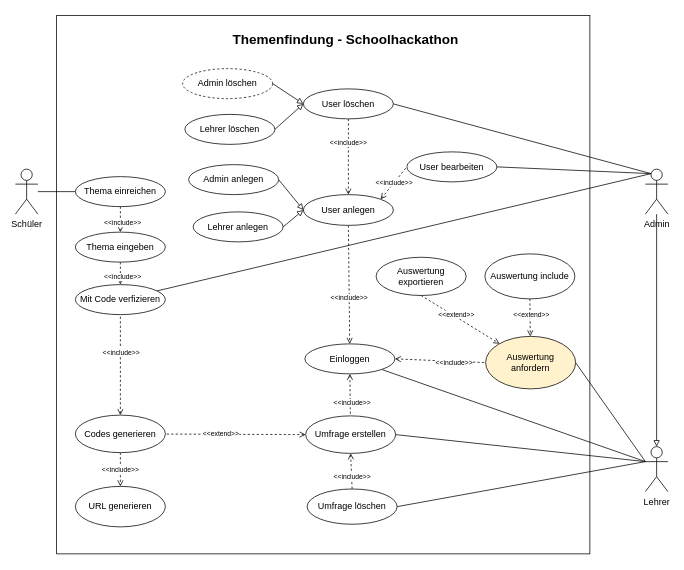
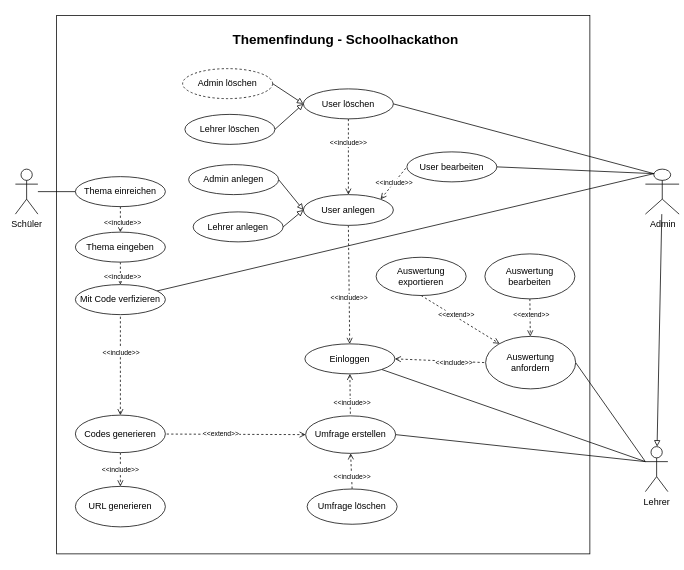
- <mxCell id="21" value="Admin" style="shape=umlActor;verticalLabelPosition=bottom;verticalAlign=top;html=1;outlineConnect=0;" parent="1" vertex="1"><mxGeometry x="860" y="225" width="30" height="60" as="geometry" /></mxCell>
+ <mxCell id="21" value="Admin" style="shape=umlActor;verticalLabelPosition=bottom;verticalAlign=top;html=1;outlineConnect=0;" parent="1" vertex="1"><mxGeometry x="860" y="225" width="45" height="60" as="geometry" /></mxCell>
- <mxCell id="5" value="&lt;div&gt;Auswertung include&lt;/div&gt;" style="ellipse;whiteSpace=wrap;html=1;" parent="1" vertex="1"><mxGeometry x="646" y="338" width="120" height="60" as="geometry" /></mxCell>
+ <mxCell id="5" value="&lt;div&gt;Auswertung bearbeiten&lt;/div&gt;" style="ellipse;whiteSpace=wrap;html=1;" parent="1" vertex="1"><mxGeometry x="646" y="338" width="120" height="60" as="geometry" /></mxCell>
- <mxCell id="31" value="Auswertung anfordern" style="ellipse;whiteSpace=wrap;html=1;fillColor=#fff2cc;" parent="1" vertex="1"><mxGeometry x="647" y="448" width="120" height="70" as="geometry" /></mxCell>
+ <mxCell id="31" value="Auswertung anfordern" style="ellipse;whiteSpace=wrap;html=1;" parent="1" vertex="1"><mxGeometry x="647" y="448" width="120" height="70" as="geometry" /></mxCell>
- <mxCell id="15" style="edgeStyle=none;rounded=0;orthogonalLoop=1;jettySize=auto;html=1;exitX=0;exitY=0.333;exitDx=0;exitDy=0;exitPerimeter=0;entryX=1;entryY=0.5;entryDx=0;entryDy=0;fontSize=9;startArrow=none;startFill=0;endArrow=none;endFill=0;" parent="1" source="16" target="35" edge="1"><mxGeometry relative="1" as="geometry" /></mxCell>
